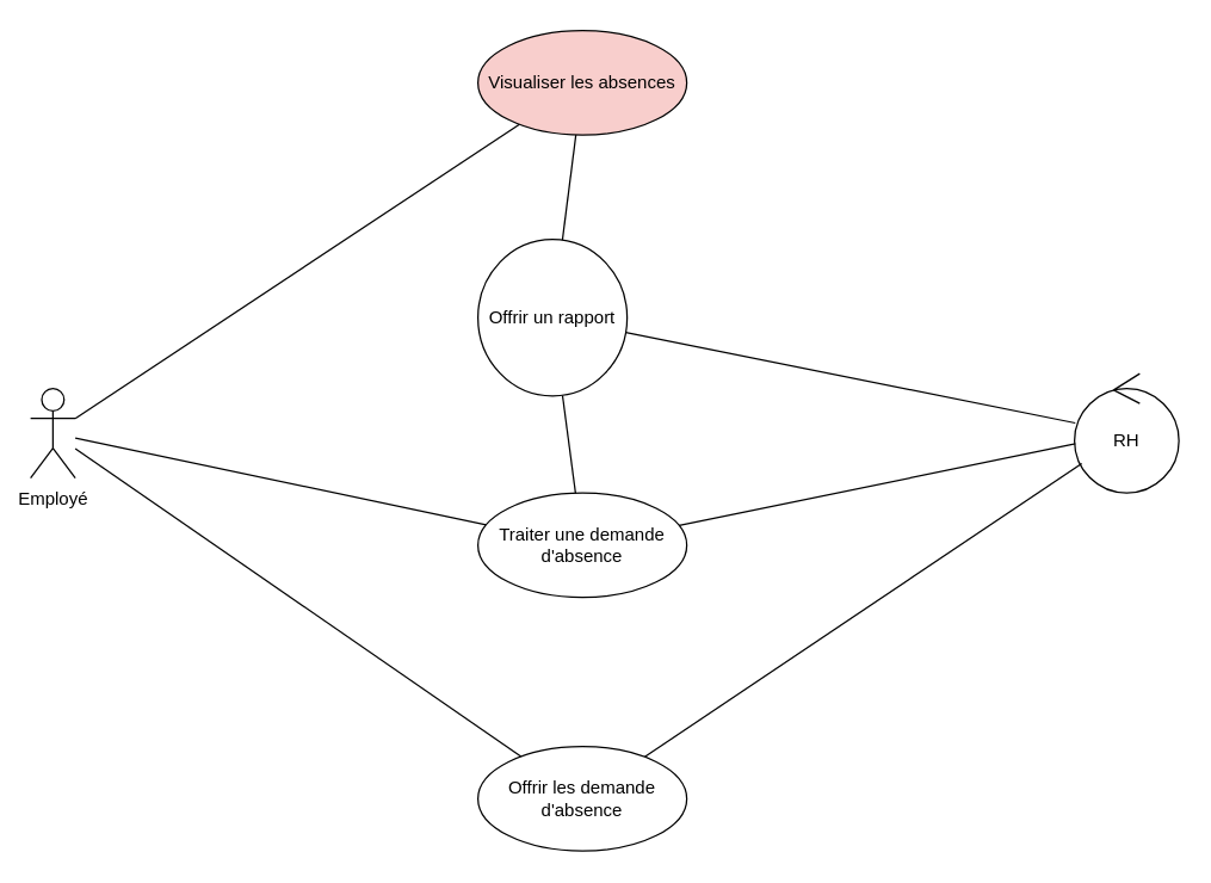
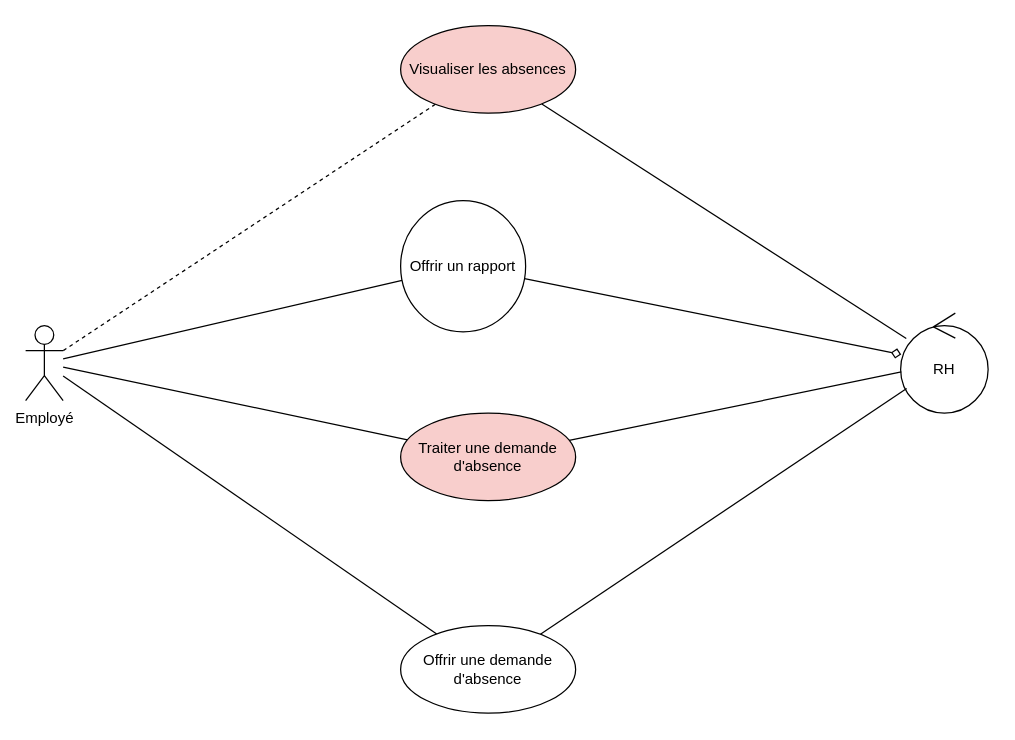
- <mxCell id="5" style="rounded=0;orthogonalLoop=1;jettySize=auto;html=1;endArrow=none;endFill=0;" parent="1" source="7" target="12" edge="1"><mxGeometry relative="1" as="geometry" /></mxCell>
+ <mxCell id="5" style="rounded=0;orthogonalLoop=1;jettySize=auto;html=1;endArrow=none;endFill=0;" parent="1" source="7" target="2" edge="1"><mxGeometry relative="1" as="geometry" /></mxCell>
- <mxCell id="6" style="rounded=0;orthogonalLoop=1;jettySize=auto;html=1;endArrow=none;endFill=0;" parent="1" source="7" target="4" edge="1"><mxGeometry relative="1" as="geometry" /></mxCell>
+ <mxCell id="6" style="rounded=0;orthogonalLoop=1;jettySize=auto;html=1;endArrow=none;endFill=0;dashed=1;" parent="1" source="7" target="4" edge="1"><mxGeometry relative="1" as="geometry" /></mxCell>
- <mxCell id="11" style="rounded=0;orthogonalLoop=1;jettySize=auto;html=1;endArrow=none;endFill=0;" parent="1" source="12" target="2" edge="1"><mxGeometry relative="1" as="geometry" /></mxCell>
+ <mxCell id="11" style="rounded=0;orthogonalLoop=1;jettySize=auto;html=1;endArrow=diamond;endFill=0;" parent="1" source="12" target="2" edge="1"><mxGeometry relative="1" as="geometry" /></mxCell>
- <mxCell id="10" style="rounded=0;orthogonalLoop=1;jettySize=auto;html=1;endArrow=none;endFill=0;" parent="1" source="12" target="9" edge="1"><mxGeometry relative="1" as="geometry" /></mxCell>
+ <mxCell id="10" style="rounded=0;orthogonalLoop=1;jettySize=auto;html=1;endArrow=none;endFill=0;" parent="1" source="12" target="4" edge="1"><mxGeometry relative="1" as="geometry" /></mxCell>
- <mxCell id="9" value="Traiter une demande d'absence" style="ellipse;whiteSpace=wrap;html=1;" parent="1" vertex="1"><mxGeometry x="320" y="330" width="140" height="70" as="geometry" /></mxCell>
+ <mxCell id="9" value="Traiter une demande d'absence" style="ellipse;whiteSpace=wrap;html=1;fillColor=#f8cecc;" parent="1" vertex="1"><mxGeometry x="320" y="330" width="140" height="70" as="geometry" /></mxCell>
- <mxCell id="15" value="Offrir les demande d'absence" style="ellipse;whiteSpace=wrap;html=1;" vertex="1" parent="1"><mxGeometry x="320" y="500" width="140" height="70" as="geometry" /></mxCell>
+ <mxCell id="15" value="Offrir une demande d'absence" style="ellipse;whiteSpace=wrap;html=1;" vertex="1" parent="1"><mxGeometry x="320" y="500" width="140" height="70" as="geometry" /></mxCell>
